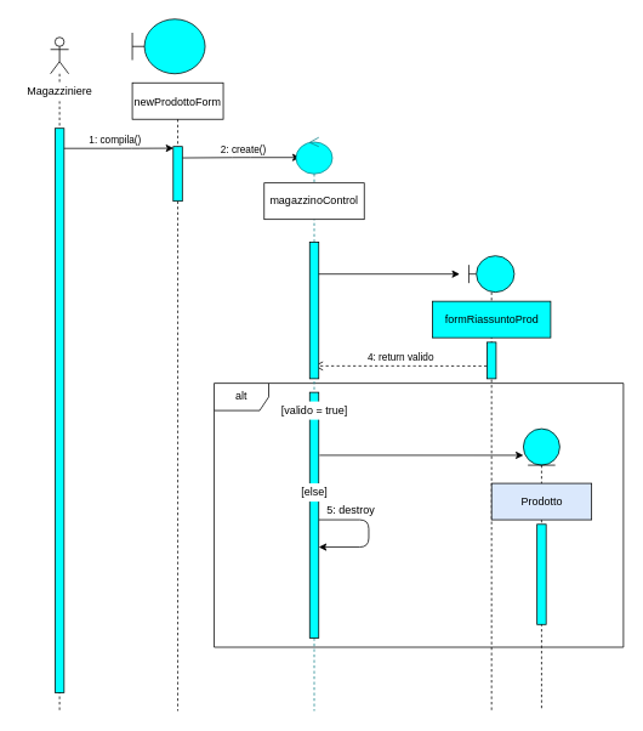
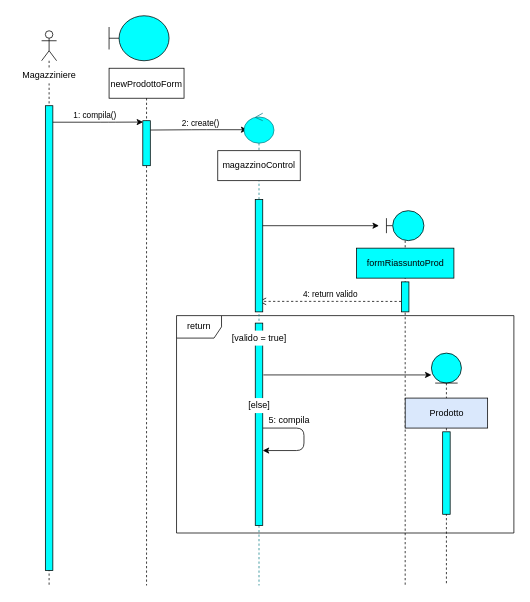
- <mxCell id="2" value="alt" style="shape=umlFrame;whiteSpace=wrap;html=1;fillColor=#FFFFFF;" parent="1" vertex="1"><mxGeometry x="235" y="420" width="450" height="290" as="geometry" /></mxCell>
+ <mxCell id="2" value="return" style="shape=umlFrame;whiteSpace=wrap;html=1;fillColor=#FFFFFF;" parent="1" vertex="1"><mxGeometry x="235" y="420" width="450" height="290" as="geometry" /></mxCell>
- <mxCell id="15" value="5: destroy" style="text;html=1;align=center;verticalAlign=middle;resizable=0;points=[];autosize=1;" parent="1" vertex="1"><mxGeometry x="350" y="550" width="70" height="20" as="geometry" /></mxCell>
+ <mxCell id="15" value="5: compila" style="text;html=1;align=center;verticalAlign=middle;resizable=0;points=[];autosize=1;" parent="1" vertex="1"><mxGeometry x="350" y="550" width="70" height="20" as="geometry" /></mxCell>
